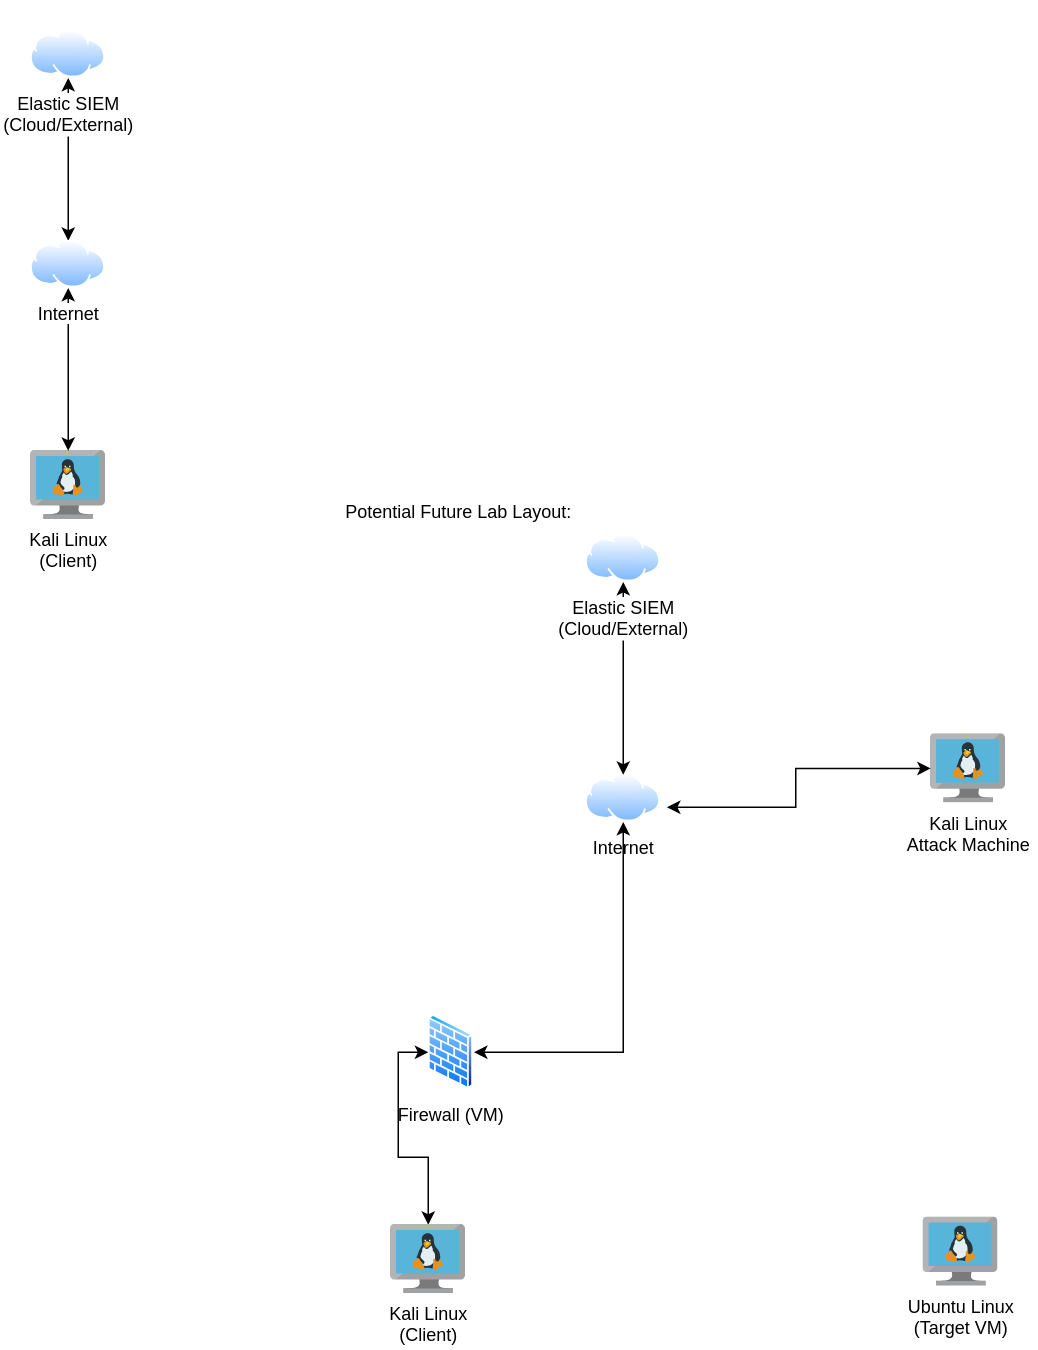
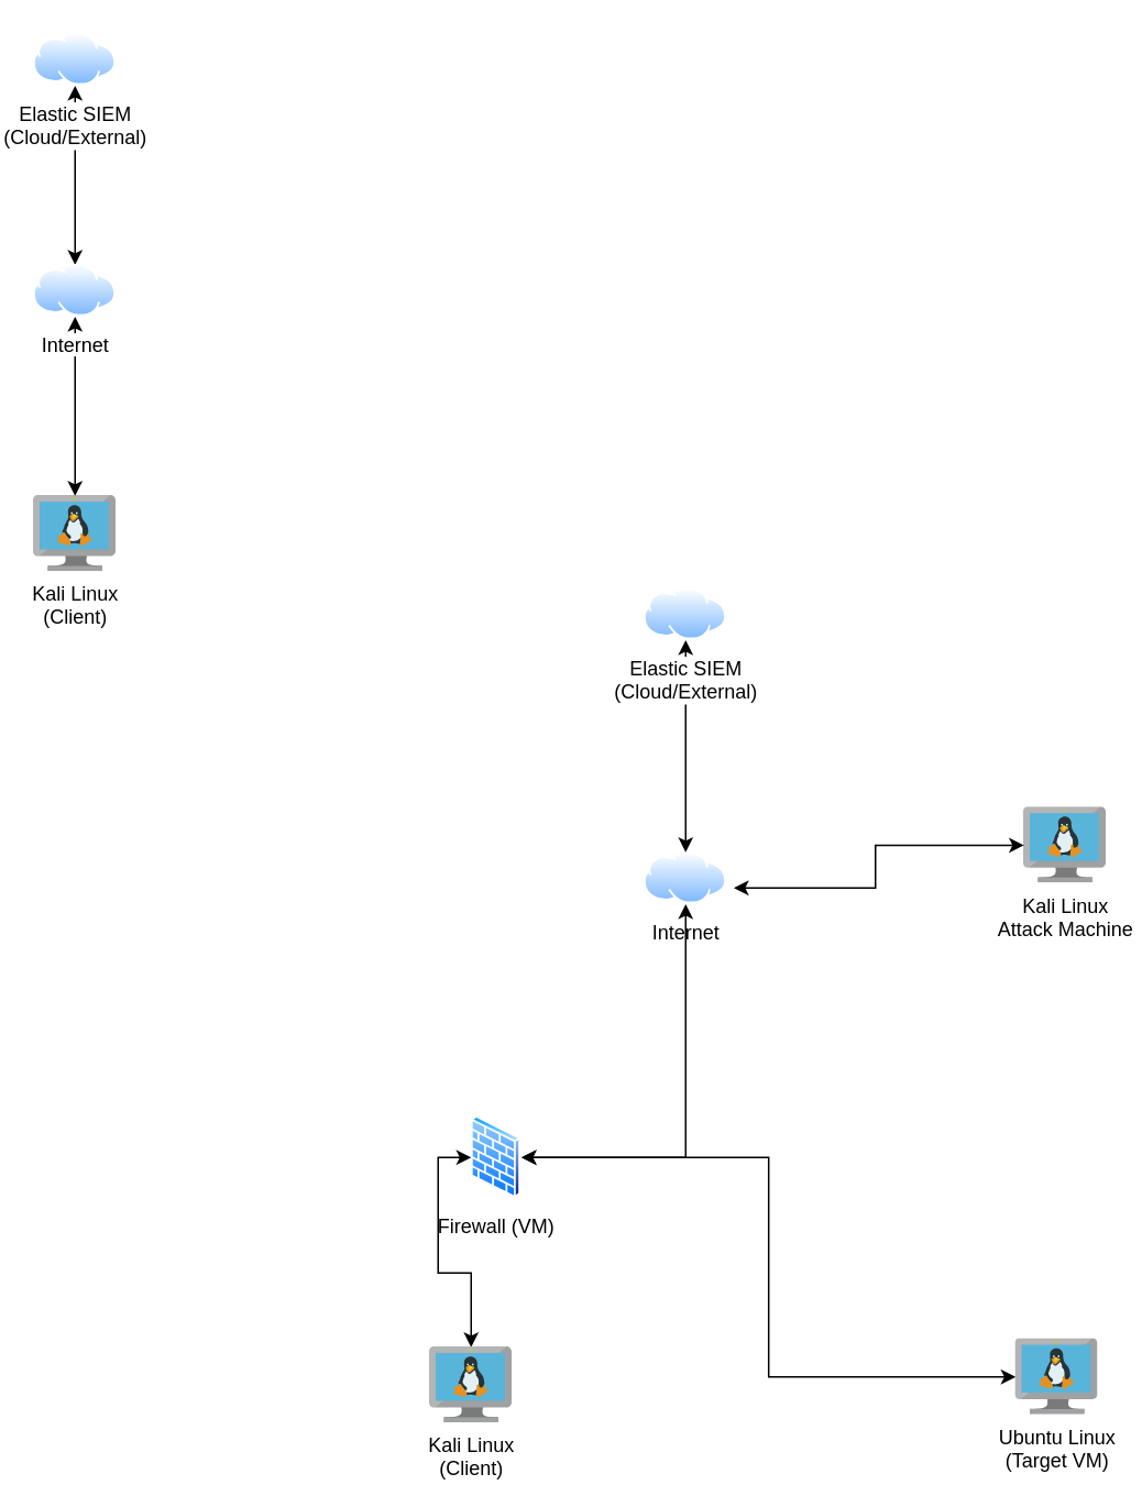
- <mxCell id="18" value="Potential Future Lab Layout:" style="text;html=1;align=center;verticalAlign=middle;resizable=0;points=[];autosize=1;strokeColor=none;fillColor=none;" vertex="1" parent="1"><mxGeometry x="220" y="326" width="170" height="30" as="geometry" /></mxCell>
+ <mxCell id="7" style="edgeStyle=orthogonalEdgeStyle;rounded=0;orthogonalLoop=1;jettySize=auto;html=1;entryX=1;entryY=0.5;entryDx=0;entryDy=0;startArrow=classic;startFill=1;" parent="1" source="8" target="4" edge="1"><mxGeometry relative="1" as="geometry" /></mxCell>
